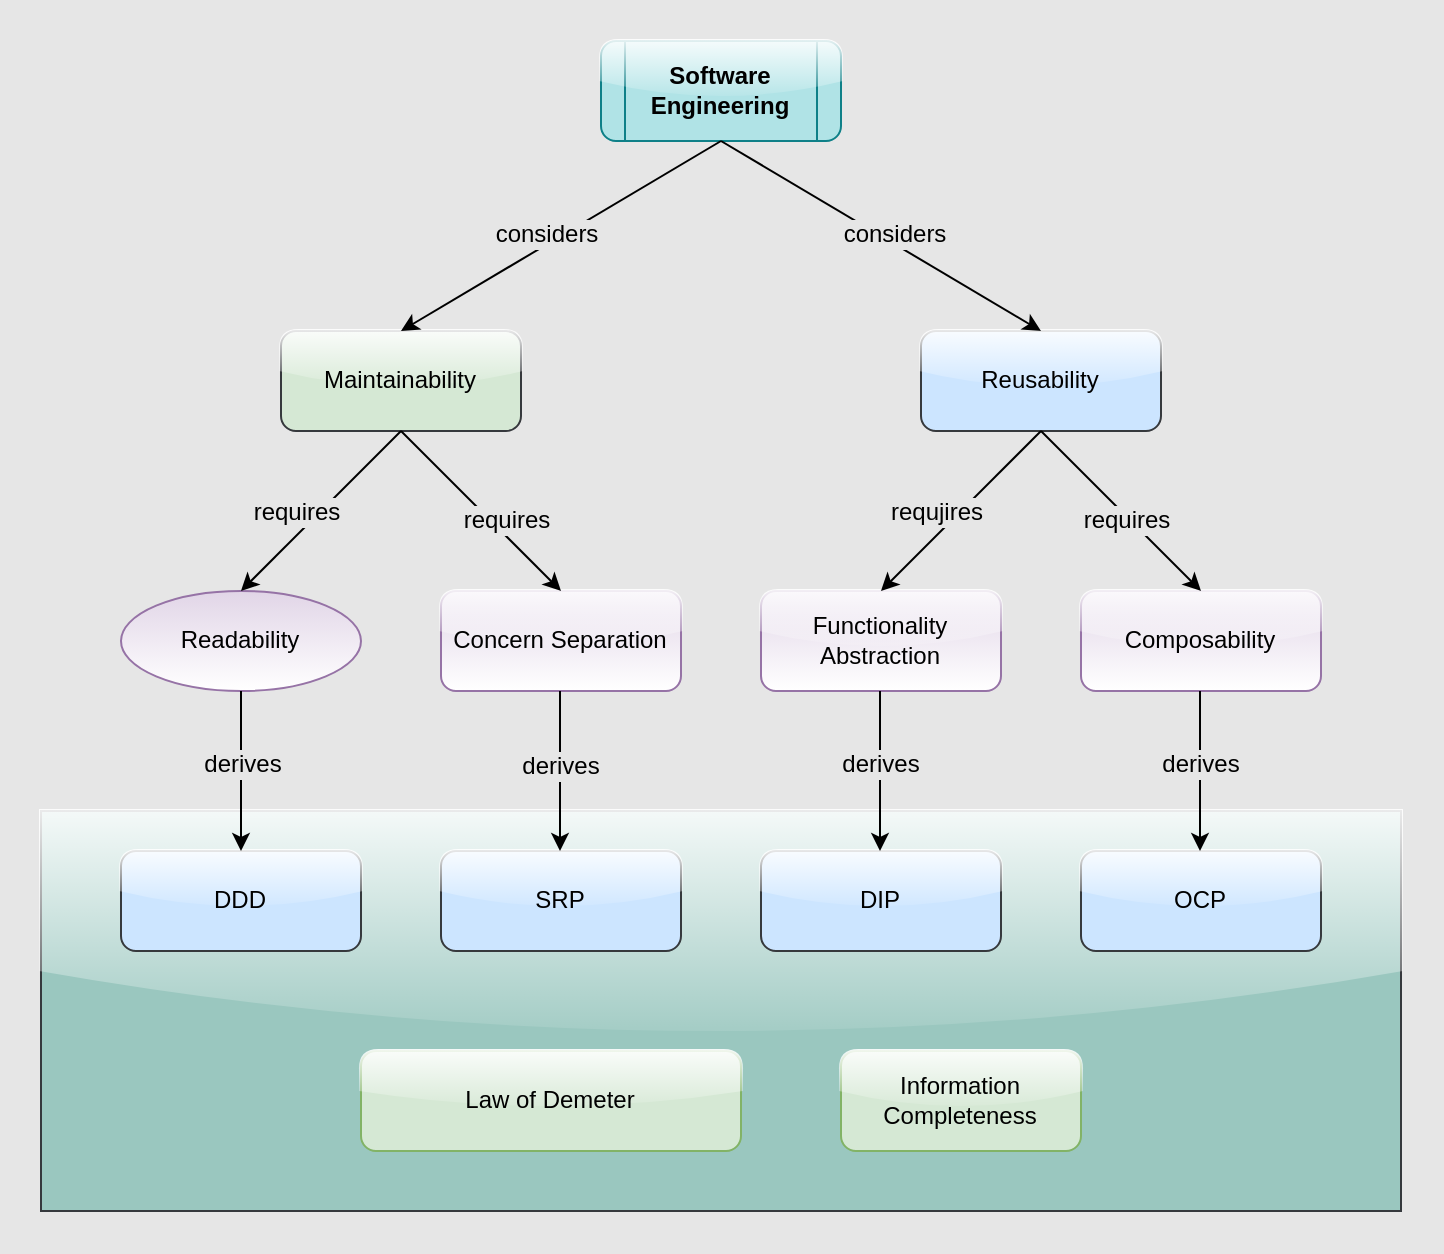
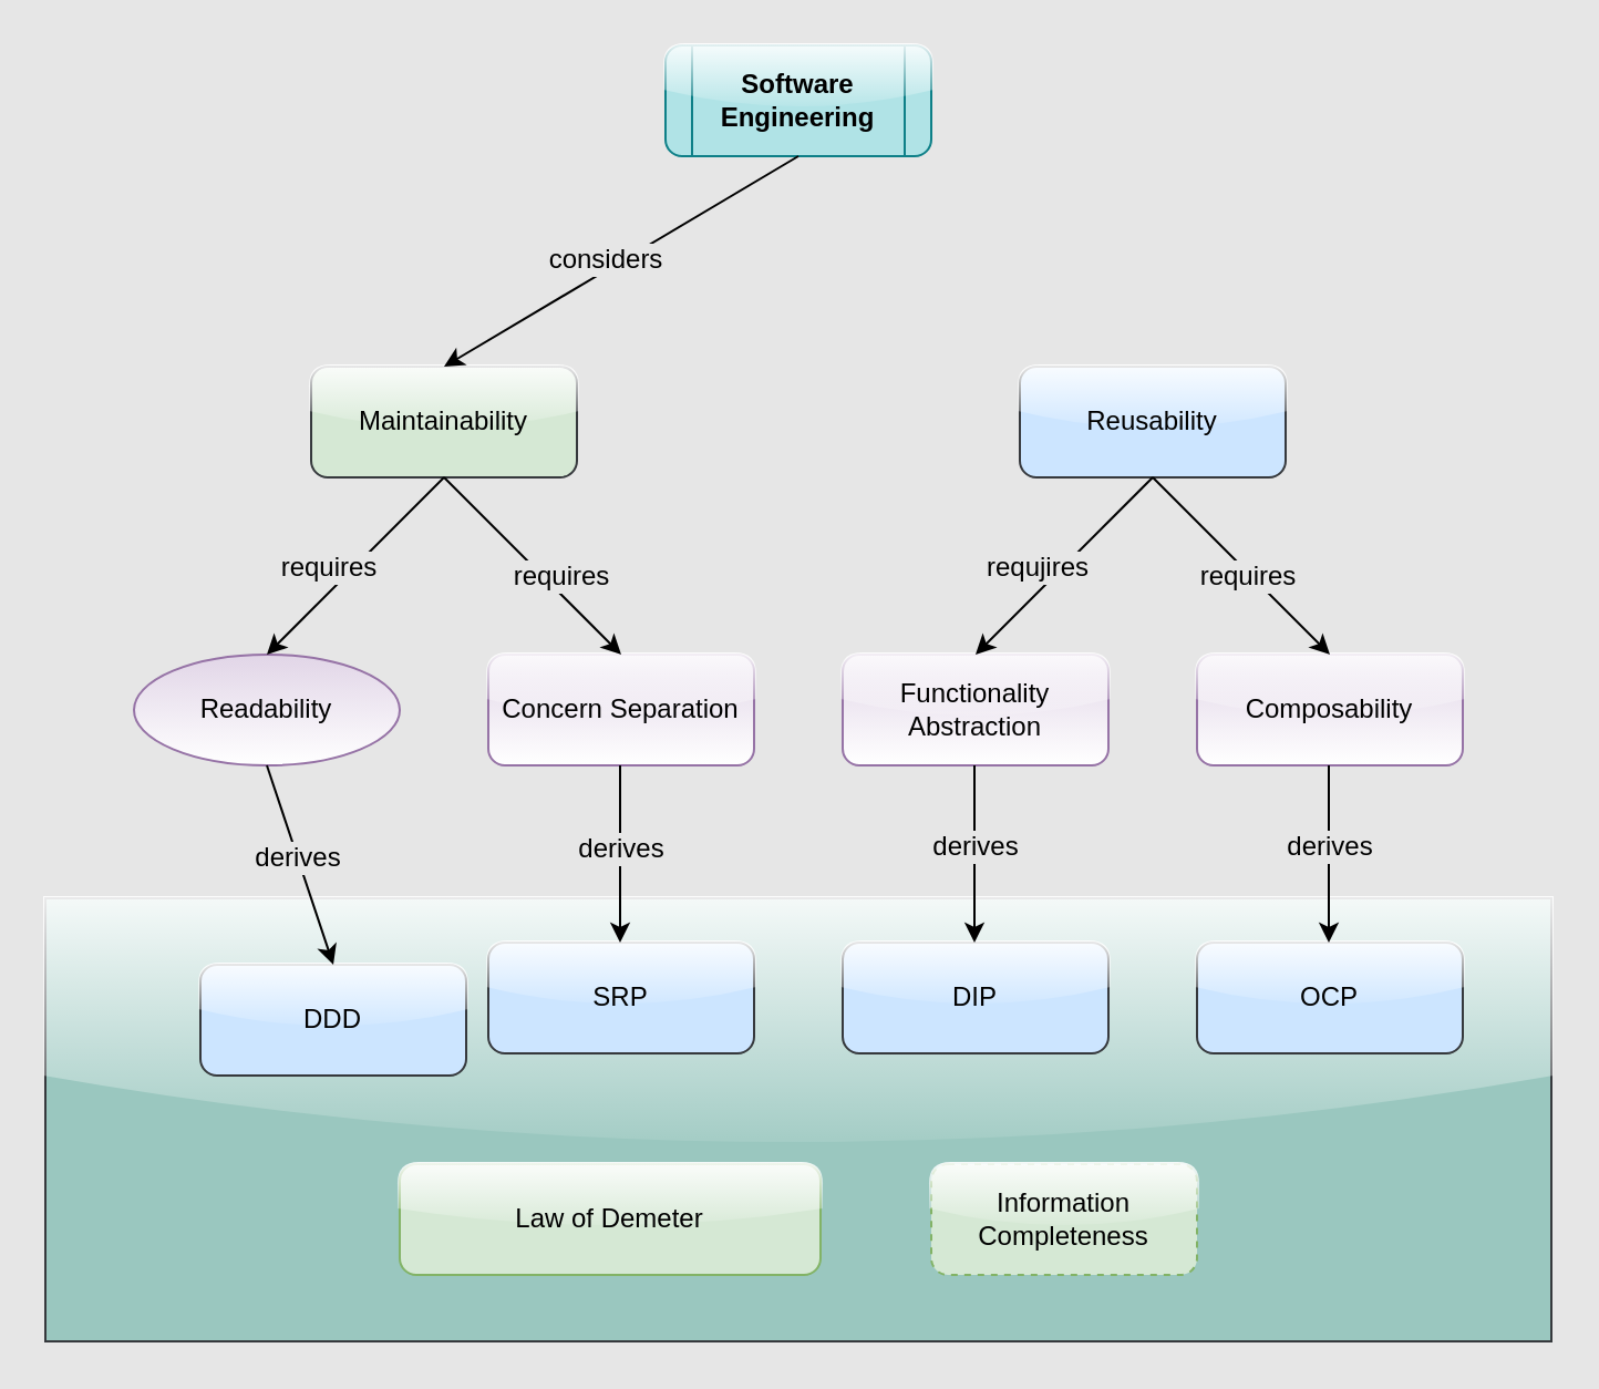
- <mxCell id="14" value="" style="endArrow=classic;html=1;entryX=0.5;entryY=0;entryDx=0;entryDy=0;exitX=0.5;exitY=1;exitDx=0;exitDy=0;" edge="1" parent="1" source="9" target="11"><mxGeometry width="50" height="50" relative="1" as="geometry"><mxPoint x="510" y="395" as="sourcePoint" /><mxPoint x="560" y="345" as="targetPoint" /></mxGeometry></mxCell>
- <mxCell id="15" value="considers" style="text;html=1;align=center;verticalAlign=middle;resizable=0;points=[];;labelBackgroundColor=#E6E6E6;" vertex="1" connectable="0" parent="14"><mxGeometry x="-0.121" y="1" relative="1" as="geometry"><mxPoint x="15.74" y="5.61" as="offset" /></mxGeometry></mxCell>
- <mxCell id="8" value="DDD" style="rounded=1;whiteSpace=wrap;html=1;fillColor=#cce5ff;strokeColor=#36393d;glass=1;" vertex="1" parent="1"><mxGeometry x="60" y="425" width="120" height="50" as="geometry" /></mxCell>
+ <mxCell id="8" value="DDD" style="rounded=1;whiteSpace=wrap;html=1;fillColor=#cce5ff;strokeColor=#36393d;glass=1;" vertex="1" parent="1"><mxGeometry x="90" y="435" width="120" height="50" as="geometry" /></mxCell>
- <mxCell id="7" value="Information Completeness" style="rounded=1;whiteSpace=wrap;html=1;fillColor=#d5e8d4;strokeColor=#82b366;glass=1;" vertex="1" parent="1"><mxGeometry x="420" y="525" width="120" height="50" as="geometry" /></mxCell>
+ <mxCell id="7" value="Information Completeness" style="rounded=1;whiteSpace=wrap;html=1;fillColor=#d5e8d4;strokeColor=#82b366;glass=1;dashed=1;" vertex="1" parent="1"><mxGeometry x="420" y="525" width="120" height="50" as="geometry" /></mxCell>
